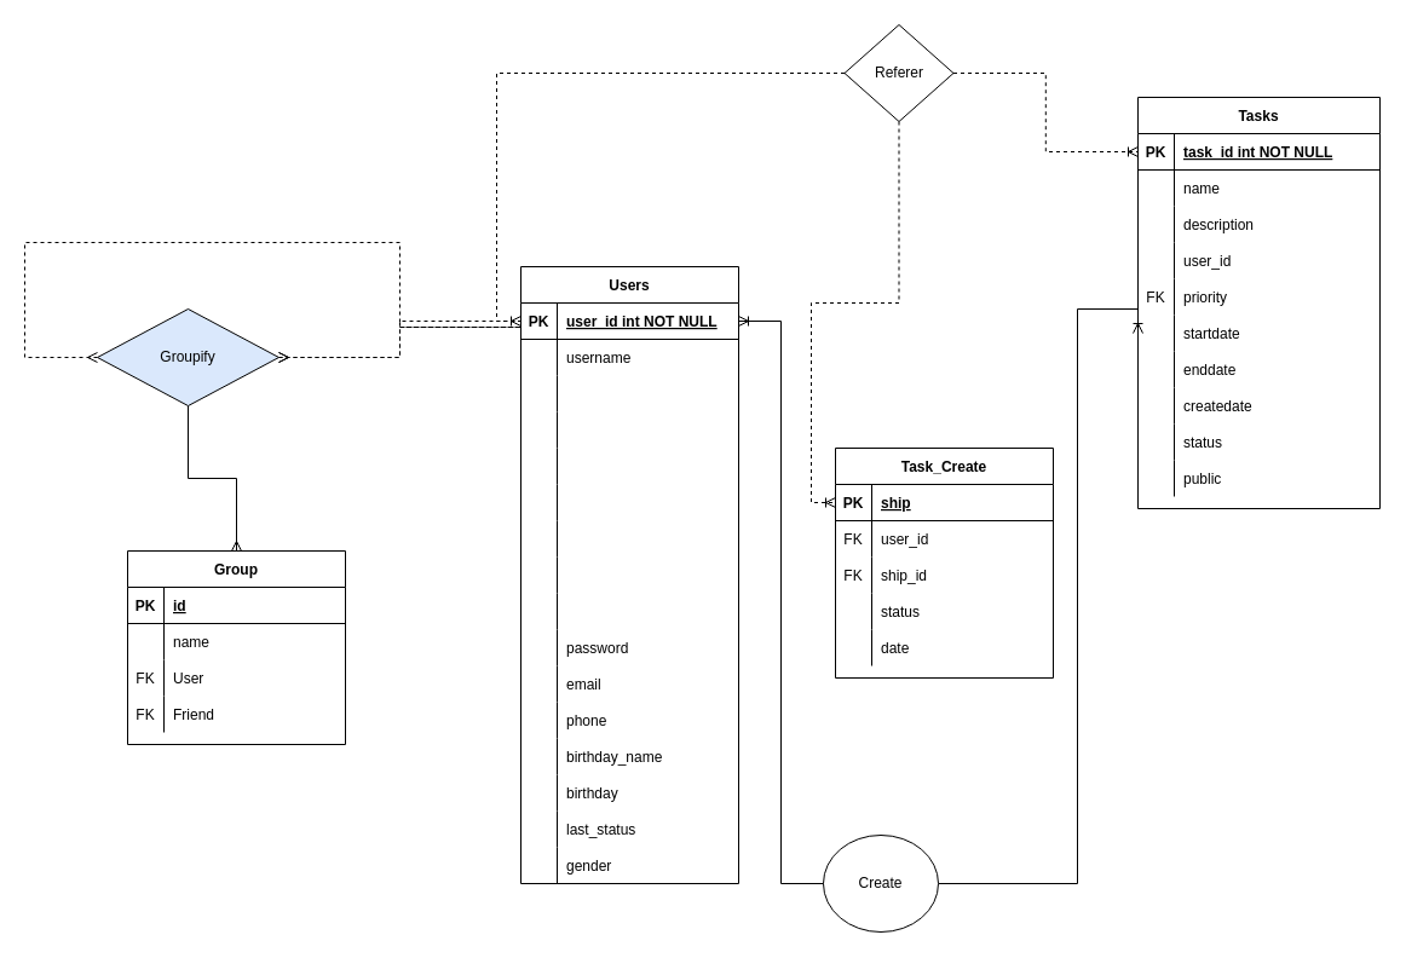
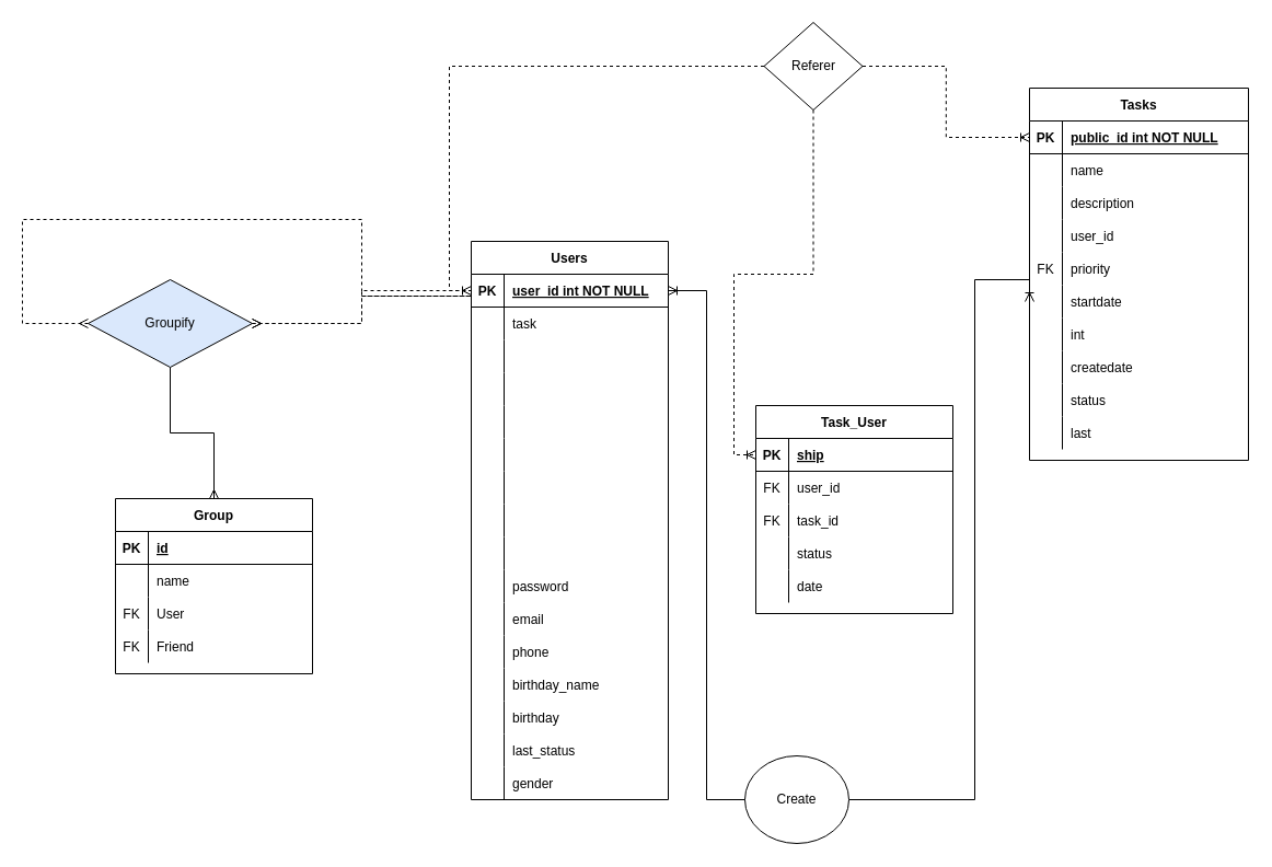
- <mxCell id="70" value="task_id int NOT NULL" style="shape=partialRectangle;connectable=0;fillColor=none;top=0;left=0;bottom=0;right=0;align=left;spacingLeft=6;fontStyle=5;overflow=hidden;" parent="68" vertex="1"><mxGeometry x="30" width="170" height="30" as="geometry"><mxRectangle width="170" height="30" as="alternateBounds" /></mxGeometry></mxCell>
+ <mxCell id="70" value="public_id int NOT NULL" style="shape=partialRectangle;connectable=0;fillColor=none;top=0;left=0;bottom=0;right=0;align=left;spacingLeft=6;fontStyle=5;overflow=hidden;" parent="68" vertex="1"><mxGeometry x="30" width="170" height="30" as="geometry"><mxRectangle width="170" height="30" as="alternateBounds" /></mxGeometry></mxCell>
- <mxCell id="8" value="username" style="shape=partialRectangle;connectable=0;fillColor=none;top=0;left=0;bottom=0;right=0;align=left;spacingLeft=6;overflow=hidden;" vertex="1" parent="6"><mxGeometry x="30" width="150" height="30" as="geometry"><mxRectangle width="150" height="30" as="alternateBounds" /></mxGeometry></mxCell>
+ <mxCell id="8" value="task" style="shape=partialRectangle;connectable=0;fillColor=none;top=0;left=0;bottom=0;right=0;align=left;spacingLeft=6;overflow=hidden;" vertex="1" parent="6"><mxGeometry x="30" width="150" height="30" as="geometry"><mxRectangle width="150" height="30" as="alternateBounds" /></mxGeometry></mxCell>
- <mxCell id="88" value="enddate" style="shape=partialRectangle;connectable=0;fillColor=none;top=0;left=0;bottom=0;right=0;align=left;spacingLeft=6;overflow=hidden;" parent="86" vertex="1"><mxGeometry x="30" width="170" height="30" as="geometry"><mxRectangle width="170" height="30" as="alternateBounds" /></mxGeometry></mxCell>
+ <mxCell id="88" value="int" style="shape=partialRectangle;connectable=0;fillColor=none;top=0;left=0;bottom=0;right=0;align=left;spacingLeft=6;overflow=hidden;" parent="86" vertex="1"><mxGeometry x="30" width="170" height="30" as="geometry"><mxRectangle width="170" height="30" as="alternateBounds" /></mxGeometry></mxCell>
- <mxCell id="51" value="Task_Create" style="shape=table;startSize=30;container=1;collapsible=1;childLayout=tableLayout;fixedRows=1;rowLines=0;fontStyle=1;align=center;resizeLast=1;" parent="1" vertex="1"><mxGeometry x="690" y="370" width="180" height="190" as="geometry" /></mxCell>
+ <mxCell id="51" value="Task_User" style="shape=table;startSize=30;container=1;collapsible=1;childLayout=tableLayout;fixedRows=1;rowLines=0;fontStyle=1;align=center;resizeLast=1;" parent="1" vertex="1"><mxGeometry x="690" y="370" width="180" height="190" as="geometry" /></mxCell>
- <mxCell id="97" value="public" style="shape=partialRectangle;connectable=0;fillColor=none;top=0;left=0;bottom=0;right=0;align=left;spacingLeft=6;overflow=hidden;" parent="95" vertex="1"><mxGeometry x="30" width="170" height="30" as="geometry"><mxRectangle width="170" height="30" as="alternateBounds" /></mxGeometry></mxCell>
+ <mxCell id="97" value="last" style="shape=partialRectangle;connectable=0;fillColor=none;top=0;left=0;bottom=0;right=0;align=left;spacingLeft=6;overflow=hidden;" parent="95" vertex="1"><mxGeometry x="30" width="170" height="30" as="geometry"><mxRectangle width="170" height="30" as="alternateBounds" /></mxGeometry></mxCell>
- <mxCell id="60" value="ship_id" style="shape=partialRectangle;connectable=0;fillColor=none;top=0;left=0;bottom=0;right=0;align=left;spacingLeft=6;overflow=hidden;" parent="58" vertex="1"><mxGeometry x="30" width="150" height="30" as="geometry"><mxRectangle width="150" height="30" as="alternateBounds" /></mxGeometry></mxCell>
+ <mxCell id="60" value="task_id" style="shape=partialRectangle;connectable=0;fillColor=none;top=0;left=0;bottom=0;right=0;align=left;spacingLeft=6;overflow=hidden;" parent="58" vertex="1"><mxGeometry x="30" width="150" height="30" as="geometry"><mxRectangle width="150" height="30" as="alternateBounds" /></mxGeometry></mxCell>
